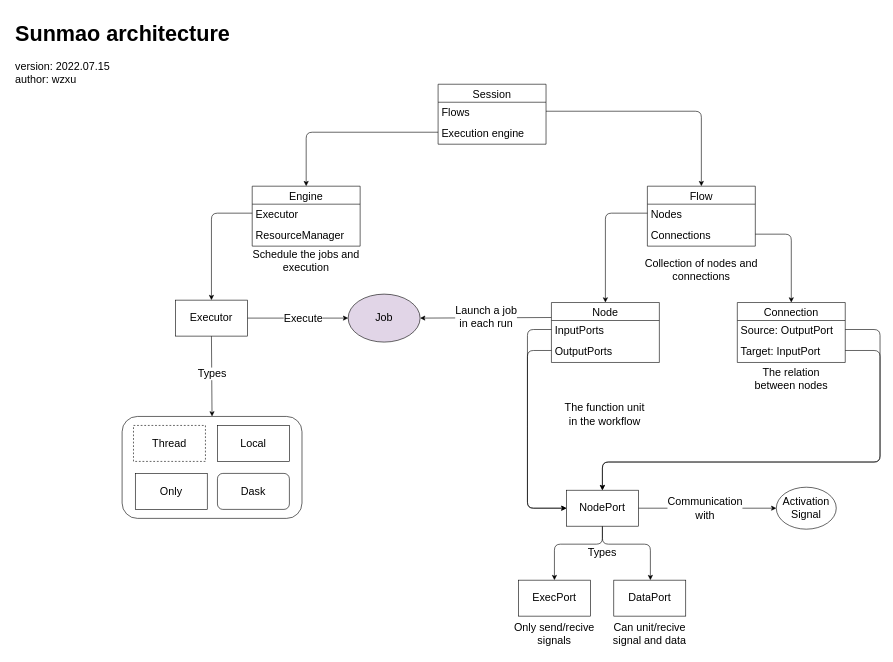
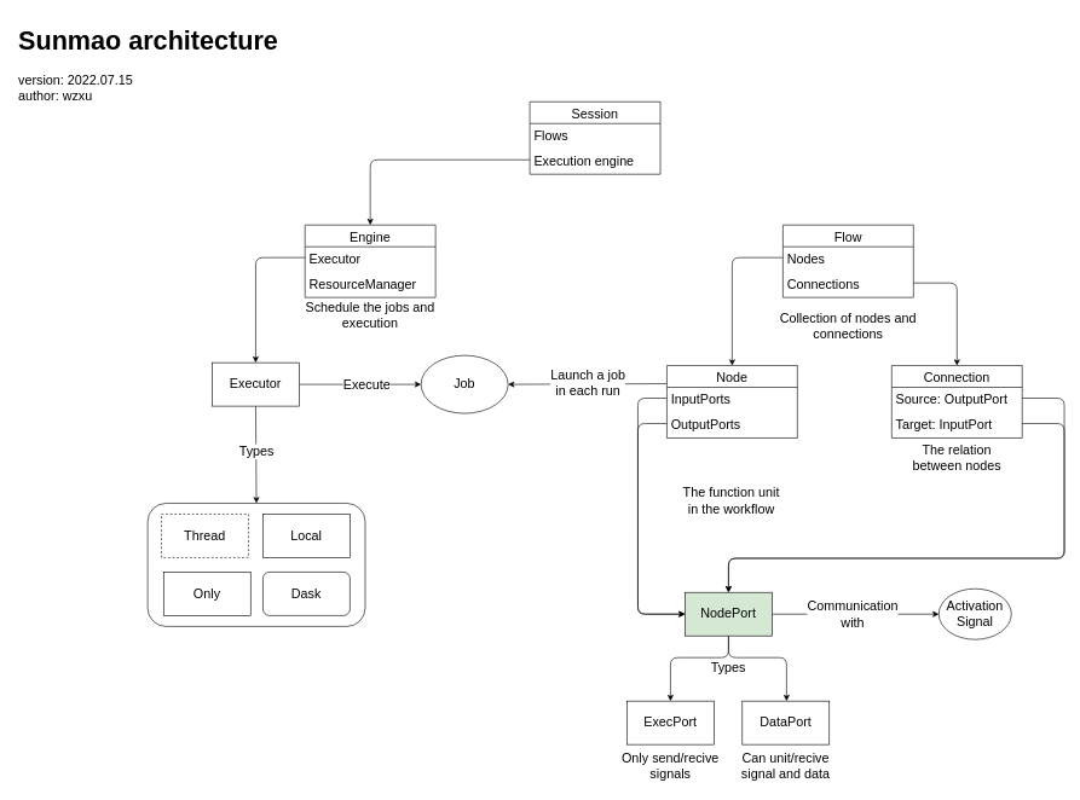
- <mxCell id="37" style="edgeStyle=none;html=1;exitX=1;exitY=0.5;exitDx=0;exitDy=0;entryX=0.5;entryY=0;entryDx=0;entryDy=0;fontSize=18;" edge="1" parent="1" source="35" target="17"><mxGeometry relative="1" as="geometry"><Array as="points"><mxPoint x="1169" y="185" /></Array></mxGeometry></mxCell>
- <mxCell id="38" value="Job" style="ellipse;whiteSpace=wrap;html=1;fontSize=18;fillColor=#e1d5e7;" vertex="1" parent="1"><mxGeometry x="580" y="490" width="120" height="80" as="geometry" /></mxCell>
+ <mxCell id="38" value="Job" style="ellipse;whiteSpace=wrap;html=1;fontSize=18;" vertex="1" parent="1"><mxGeometry x="580" y="490" width="120" height="80" as="geometry" /></mxCell>
- <mxCell id="7" value="&lt;font style=&quot;font-size: 18px&quot;&gt;NodePort&lt;/font&gt;" style="rounded=0;whiteSpace=wrap;html=1;" vertex="1" parent="1"><mxGeometry x="944" y="817" width="120" height="60" as="geometry" /></mxCell>
+ <mxCell id="7" value="&lt;font style=&quot;font-size: 18px&quot;&gt;NodePort&lt;/font&gt;" style="rounded=0;whiteSpace=wrap;html=1;fillColor=#d5e8d4;" vertex="1" parent="1"><mxGeometry x="944" y="817" width="120" height="60" as="geometry" /></mxCell>
